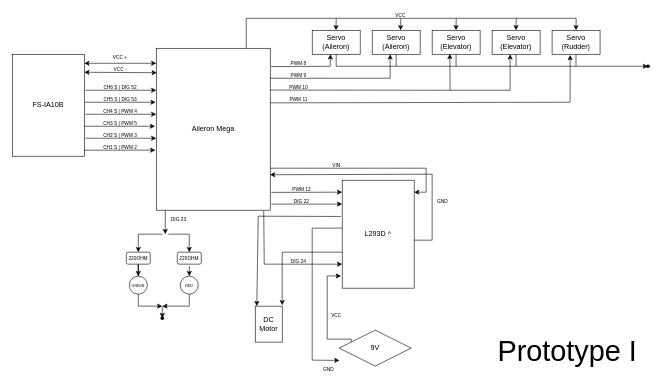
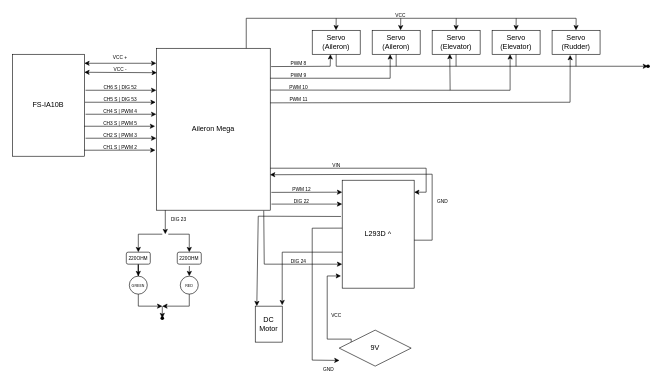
- <mxCell id="80" value="&lt;font style=&quot;font-size: 48px;&quot;&gt;Prototype I&lt;/font&gt;" style="text;html=1;align=center;verticalAlign=middle;resizable=0;points=[];autosize=1;strokeColor=none;fillColor=none;" vertex="1" parent="1"><mxGeometry x="820" y="550" width="250" height="70" as="geometry" /></mxCell>
